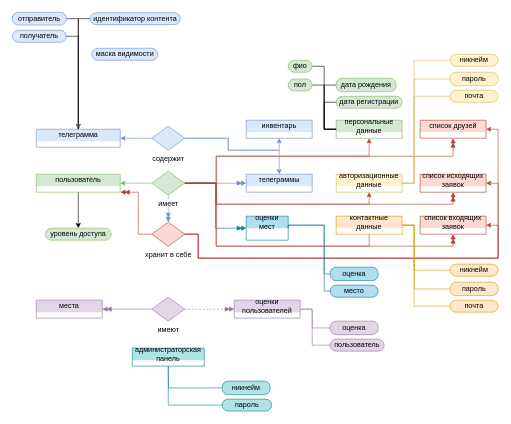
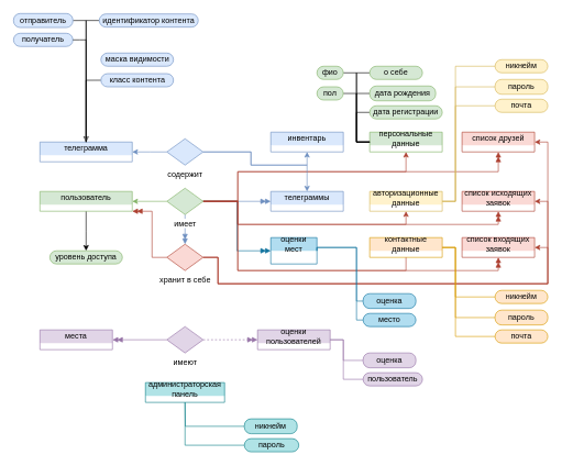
+ <mxCell id="39" style="edgeStyle=orthogonalEdgeStyle;rounded=0;orthogonalLoop=1;jettySize=auto;html=1;entryX=0;entryY=0.5;entryDx=0;entryDy=0;endArrow=none;endFill=0;" edge="1" parent="1" source="40" target="7"><mxGeometry relative="1" as="geometry"><mxPoint x="560" y="220" as="targetPoint" /><Array as="points"><mxPoint x="540" y="110" /><mxPoint x="540" y="215" /></Array></mxGeometry></mxCell>
+ <mxCell id="40" value="о себе" style="points=[[0.25,0,0],[0.5,0,0],[0.75,0,0],[1,0.25,0],[1,0.5,0],[1,0.75,0],[0.75,1,0],[0.5,1,0],[0.25,1,0],[0,0.75,0],[0,0.5,0],[0,0.25,0]];shape=mxgraph.bpmn.task;whiteSpace=wrap;rectStyle=rounded;size=10;html=1;container=1;expand=0;collapsible=0;taskMarker=abstract;fillColor=#d5e8d4;strokeColor=#82b366;" vertex="1" parent="1"><mxGeometry x="560" y="100" width="80" height="20" as="geometry" /></mxCell>
+ <mxCell id="73" style="edgeStyle=orthogonalEdgeStyle;rounded=0;orthogonalLoop=1;jettySize=auto;html=1;exitX=0;exitY=0.5;exitDx=0;exitDy=0;exitPerimeter=0;entryX=0.5;entryY=0;entryDx=0;entryDy=0;endArrow=none;endFill=0;" edge="1" parent="1" source="74" target="67"><mxGeometry relative="1" as="geometry" /></mxCell>
+ <mxCell id="74" value="класс контента" style="points=[[0.25,0,0],[0.5,0,0],[0.75,0,0],[1,0.25,0],[1,0.5,0],[1,0.75,0],[0.75,1,0],[0.5,1,0],[0.25,1,0],[0,0.75,0],[0,0.5,0],[0,0.25,0]];shape=mxgraph.bpmn.task;whiteSpace=wrap;rectStyle=rounded;size=10;html=1;container=1;expand=0;collapsible=0;taskMarker=abstract;fillColor=#dae8fc;strokeColor=#6c8ebf;" vertex="1" parent="1"><mxGeometry x="152.5" y="111.25" width="110" height="20" as="geometry" /></mxCell>
